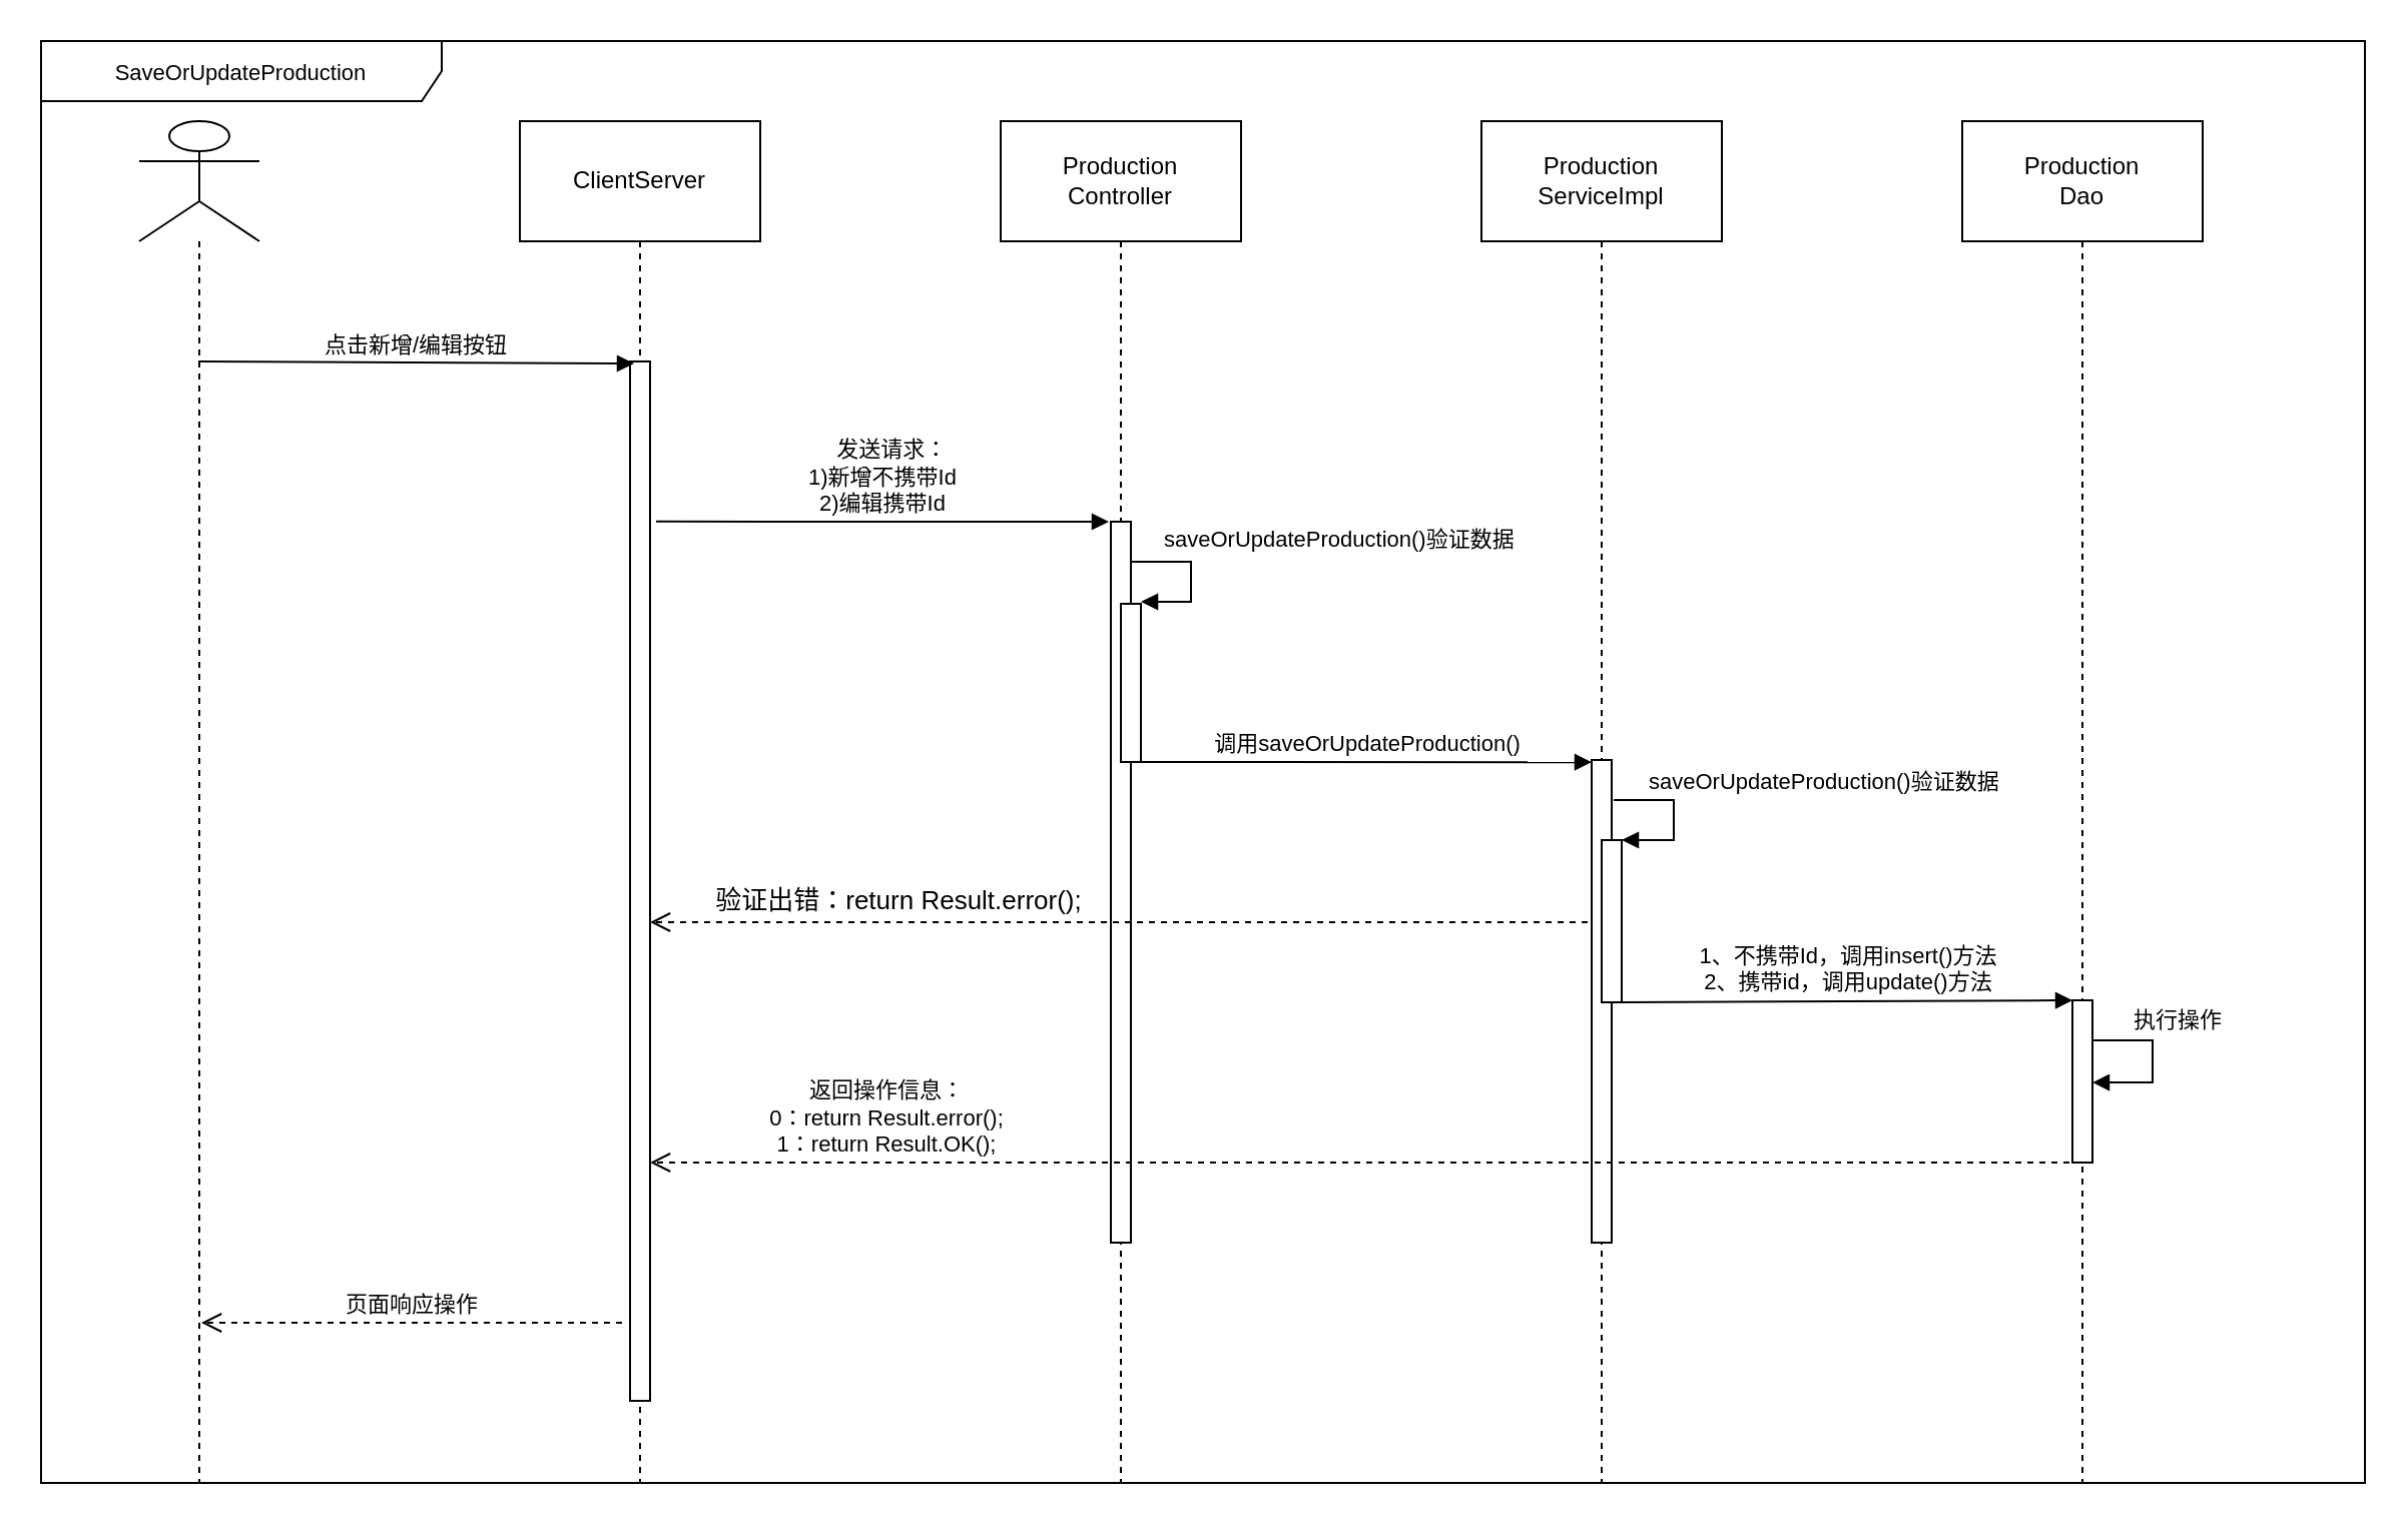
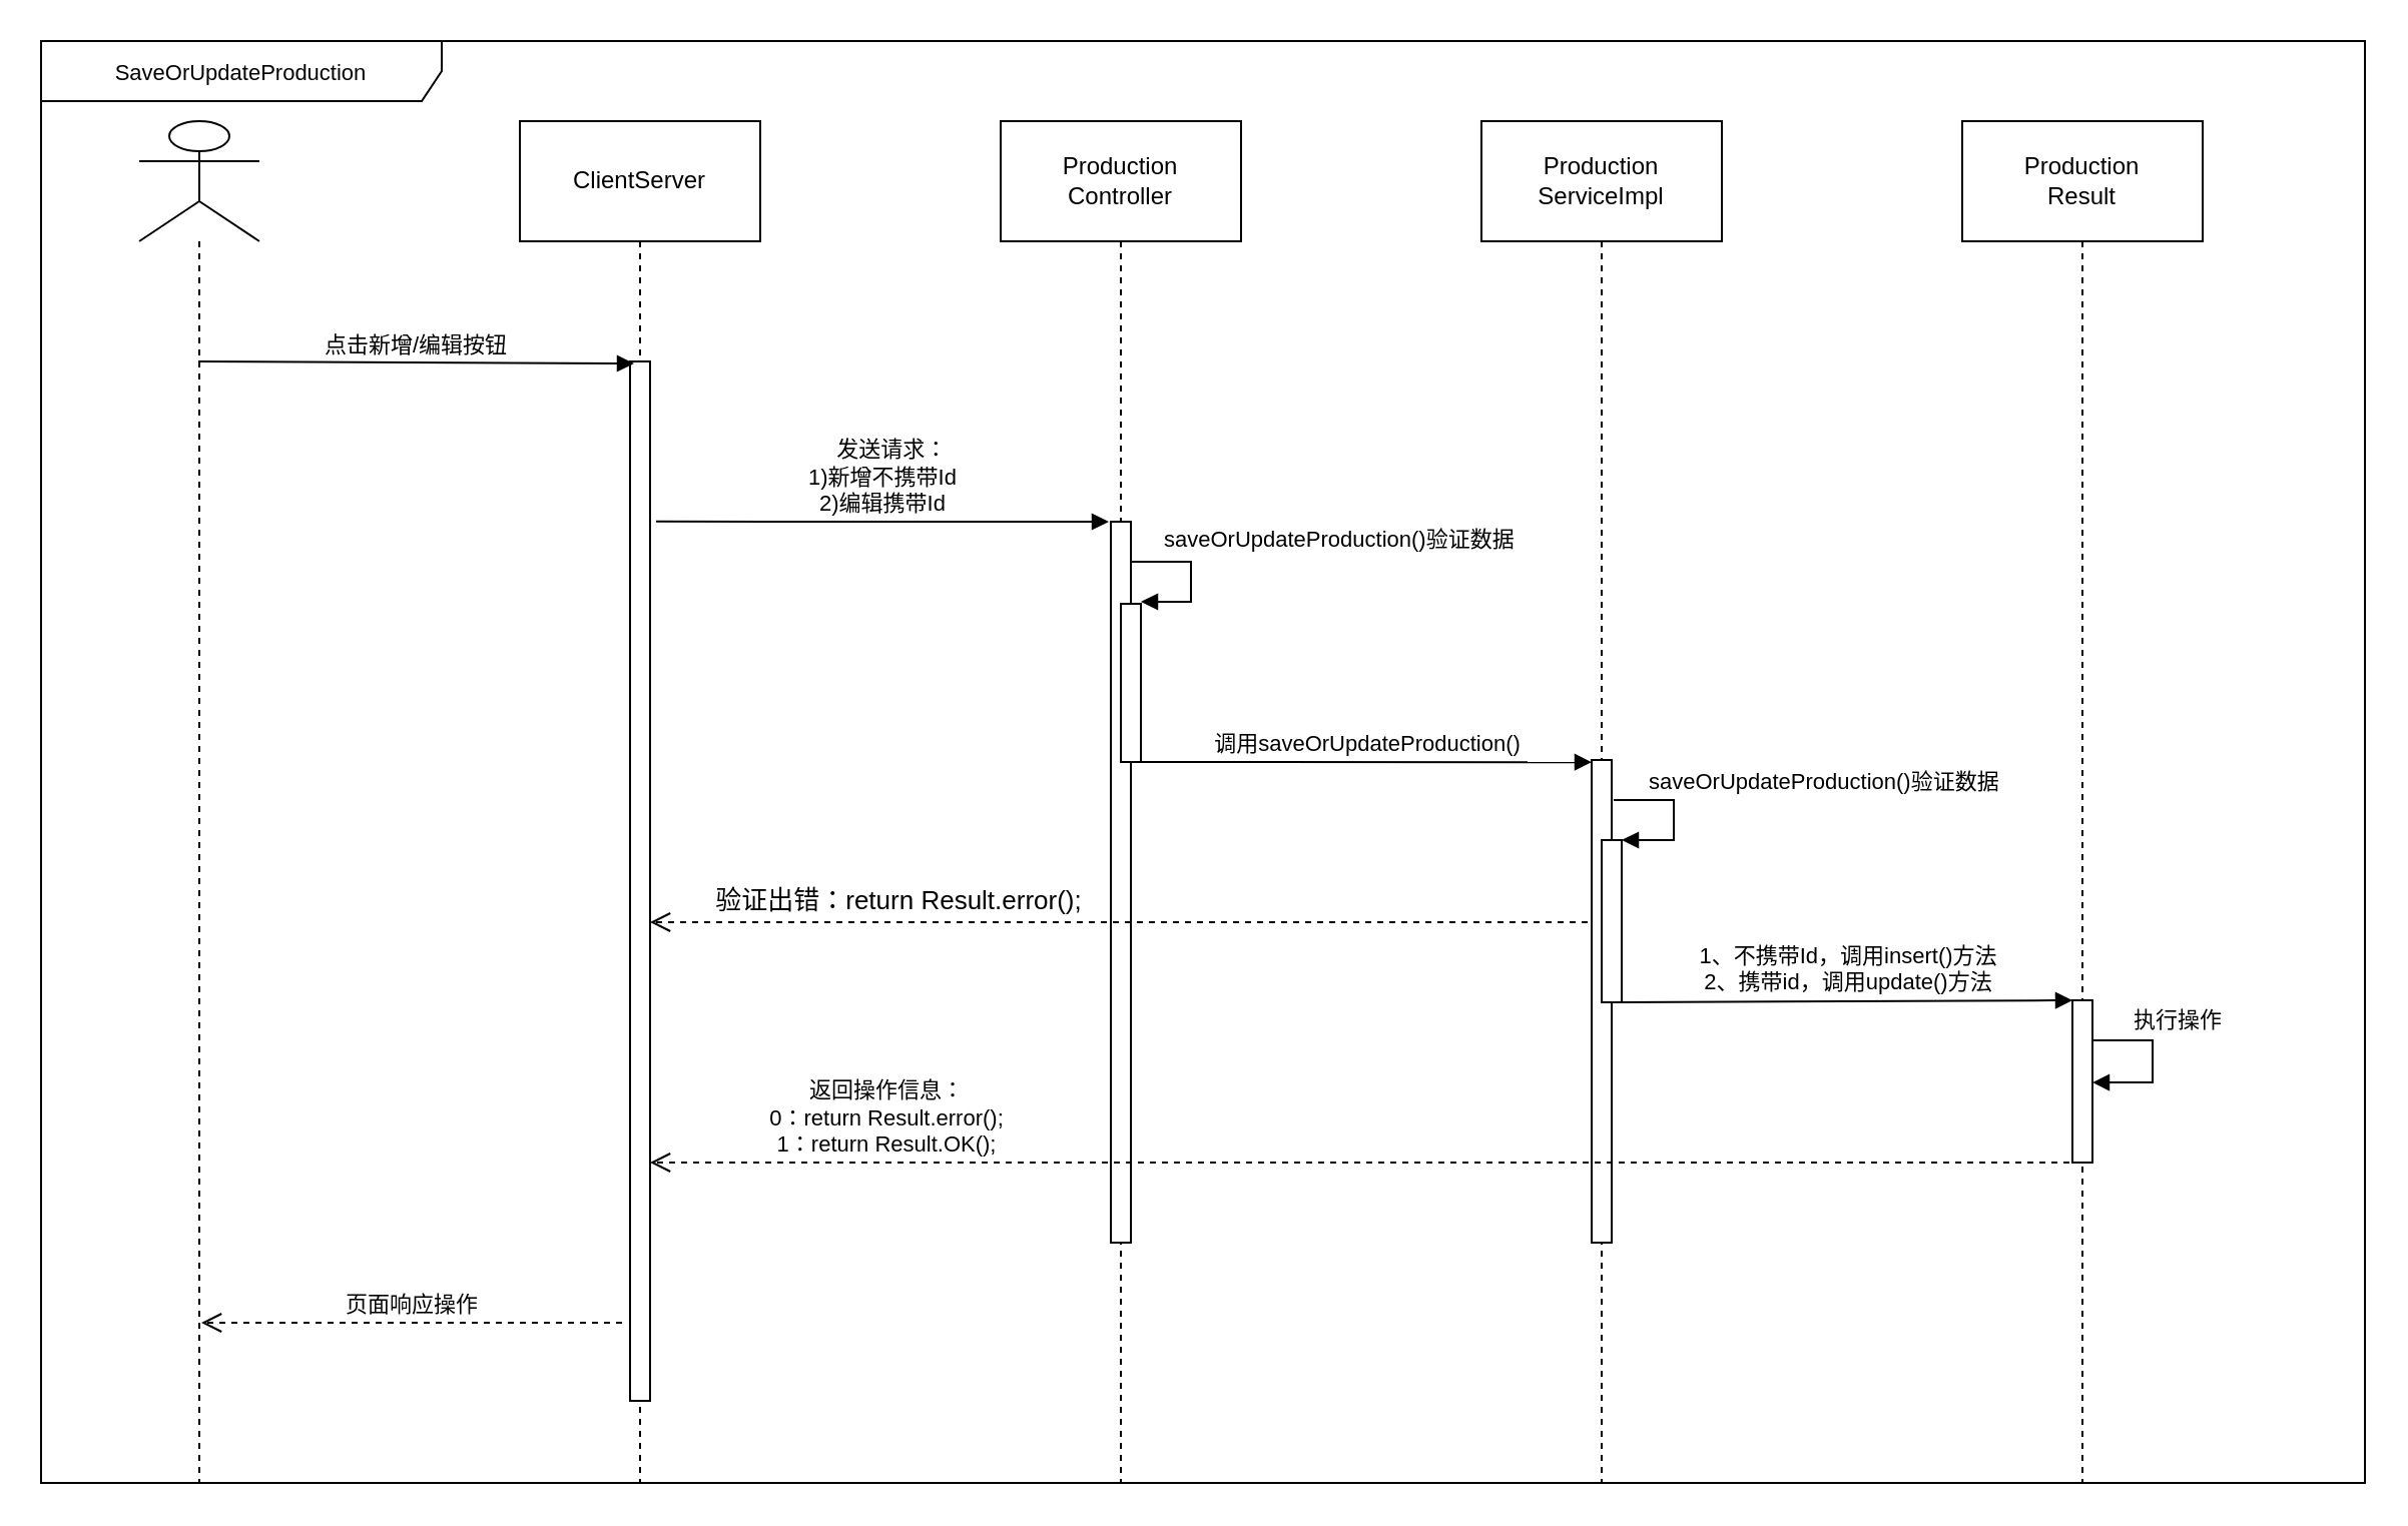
- <mxCell id="18" value="Production&lt;br&gt;Dao" style="shape=umlLifeline;perimeter=lifelinePerimeter;whiteSpace=wrap;html=1;container=1;collapsible=0;recursiveResize=0;outlineConnect=0;size=60;" parent="1" vertex="1"><mxGeometry x="979" y="60" width="120" height="680" as="geometry" /></mxCell>
+ <mxCell id="18" value="Production&lt;br&gt;Result" style="shape=umlLifeline;perimeter=lifelinePerimeter;whiteSpace=wrap;html=1;container=1;collapsible=0;recursiveResize=0;outlineConnect=0;size=60;" parent="1" vertex="1"><mxGeometry x="979" y="60" width="120" height="680" as="geometry" /></mxCell>
